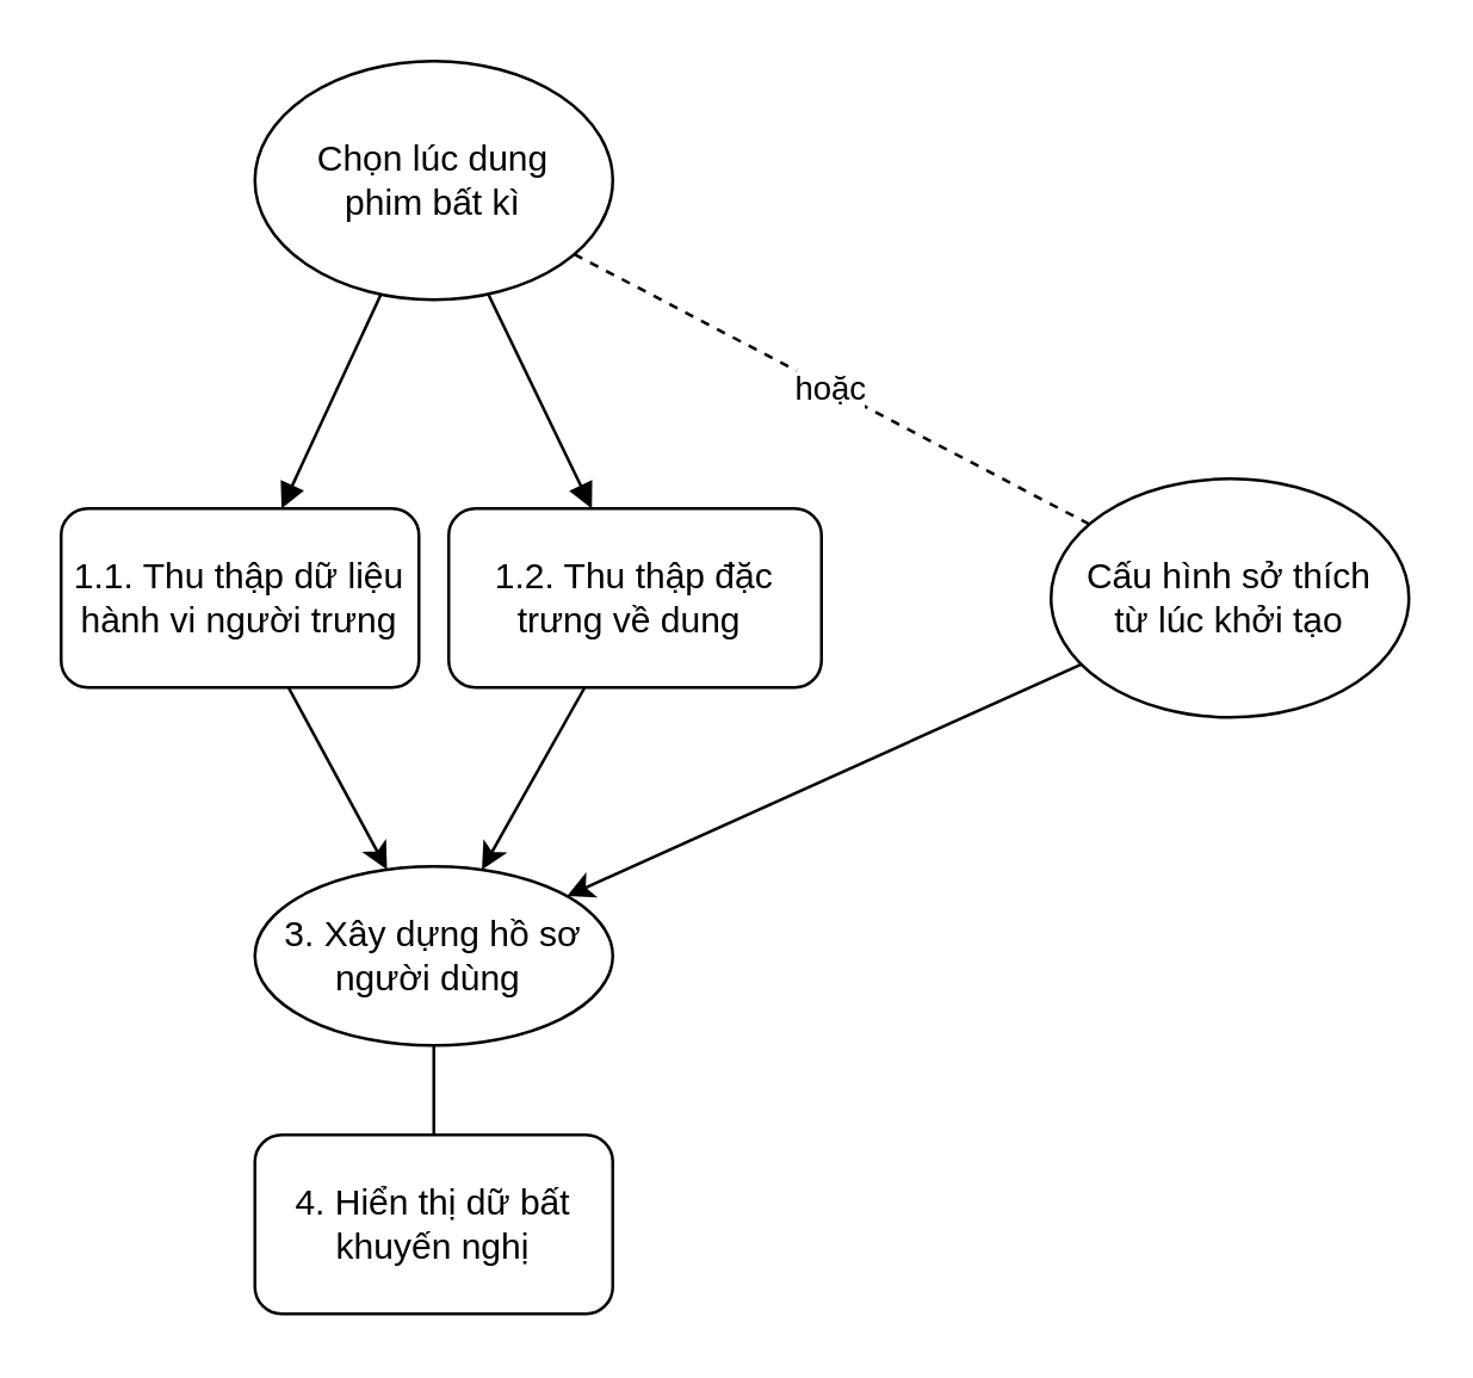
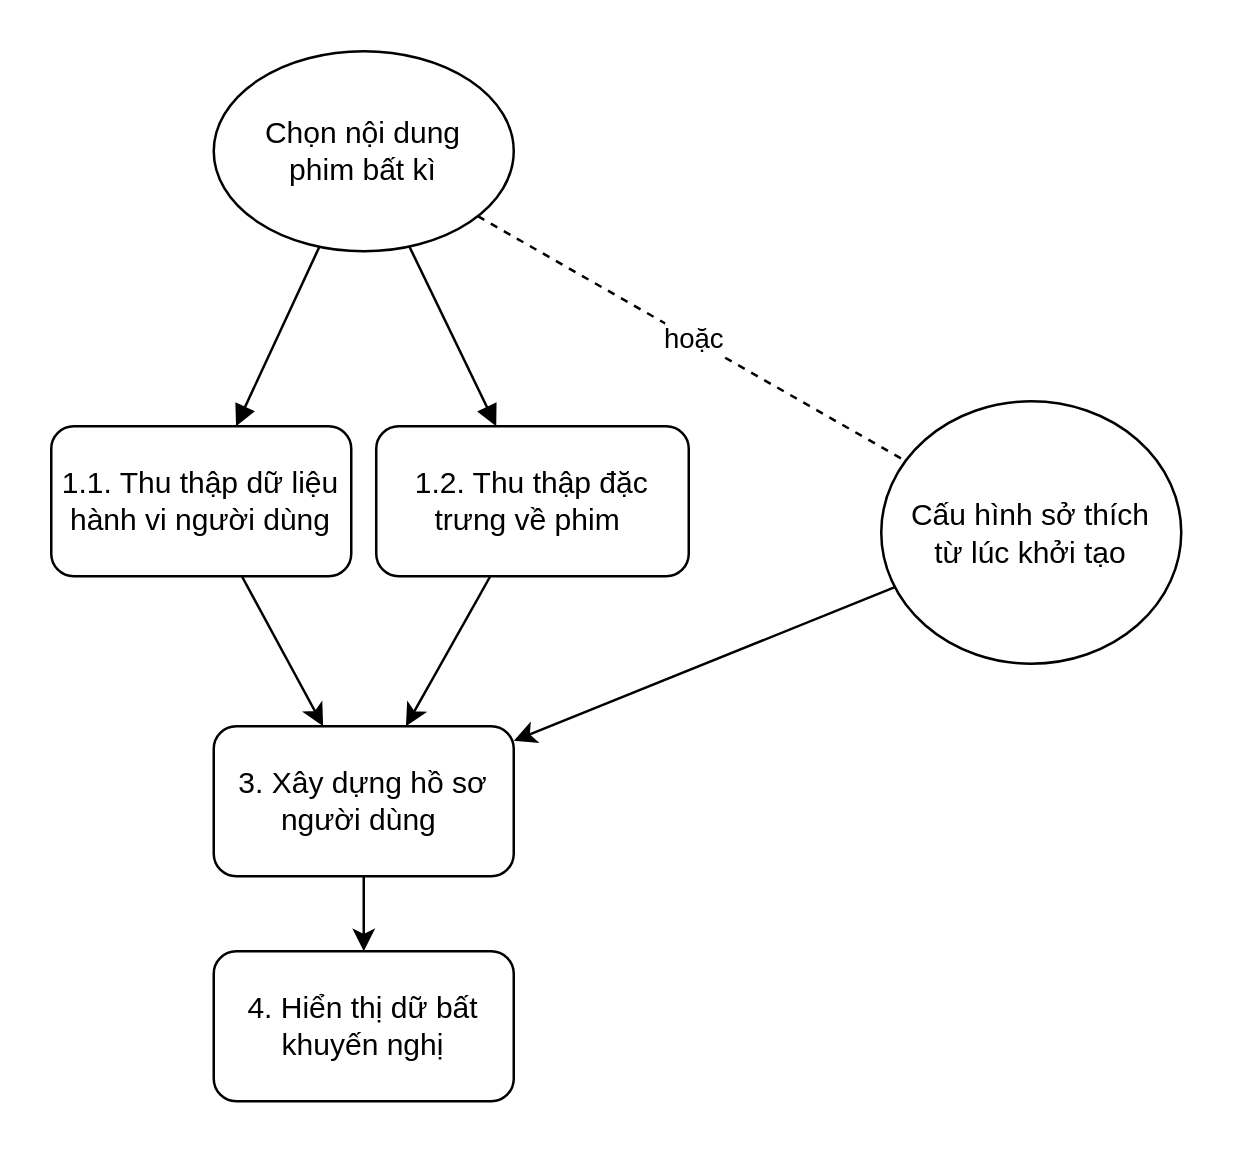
- <mxCell id="11" value="Chọn lúc dung&lt;br&gt;phim bất kì" style="ellipse;whiteSpace=wrap;html=1;" vertex="1" parent="1"><mxGeometry x="85" y="20" width="120" height="80" as="geometry" /></mxCell>
+ <mxCell id="11" value="Chọn nội dung&lt;br&gt;phim bất kì" style="ellipse;whiteSpace=wrap;html=1;" vertex="1" parent="1"><mxGeometry x="85" y="20" width="120" height="80" as="geometry" /></mxCell>
- <mxCell id="4" value="1.1. Thu thập dữ liệu&lt;br&gt;hành vi người trưng" style="rounded=1;whiteSpace=wrap;html=1;" parent="1" vertex="1"><mxGeometry x="20" y="170" width="120" height="60" as="geometry" /></mxCell>
+ <mxCell id="4" value="1.1. Thu thập dữ liệu&lt;br&gt;hành vi người dùng" style="rounded=1;whiteSpace=wrap;html=1;" parent="1" vertex="1"><mxGeometry x="20" y="170" width="120" height="60" as="geometry" /></mxCell>
- <mxCell id="9" value="1.2. Thu thập đặc trưng về dung&amp;nbsp;" style="rounded=1;whiteSpace=wrap;html=1;" parent="1" vertex="1"><mxGeometry x="150" y="170" width="125" height="60" as="geometry" /></mxCell>
+ <mxCell id="9" value="1.2. Thu thập đặc trưng về phim&amp;nbsp;" style="rounded=1;whiteSpace=wrap;html=1;" parent="1" vertex="1"><mxGeometry x="150" y="170" width="125" height="60" as="geometry" /></mxCell>
- <mxCell id="13" value="Cấu hình sở thích&lt;br&gt;từ lúc khởi tạo" style="ellipse;whiteSpace=wrap;html=1;" vertex="1" parent="1"><mxGeometry x="352" y="160" width="120" height="80" as="geometry" /></mxCell>
+ <mxCell id="13" value="Cấu hình sở thích&lt;br&gt;từ lúc khởi tạo" style="ellipse;whiteSpace=wrap;html=1;" vertex="1" parent="1"><mxGeometry x="352" y="160" width="120" height="105" as="geometry" /></mxCell>
- <mxCell id="6" value="3. Xây dựng hồ sơ người dùng&amp;nbsp;" style="ellipse;whiteSpace=wrap;html=1;" parent="1" vertex="1"><mxGeometry x="85" y="290" width="120" height="60" as="geometry" /></mxCell>
+ <mxCell id="6" value="3. Xây dựng hồ sơ người dùng&amp;nbsp;" style="rounded=1;whiteSpace=wrap;html=1;" parent="1" vertex="1"><mxGeometry x="85" y="290" width="120" height="60" as="geometry" /></mxCell>
- <mxCell id="5" style="edgeStyle=orthogonalEdgeStyle;rounded=0;orthogonalLoop=1;jettySize=auto;html=1;endArrow=none;" parent="1" source="6" target="7" edge="1"><mxGeometry relative="1" as="geometry" /></mxCell>
+ <mxCell id="5" style="edgeStyle=orthogonalEdgeStyle;rounded=0;orthogonalLoop=1;jettySize=auto;html=1;" parent="1" source="6" target="7" edge="1"><mxGeometry relative="1" as="geometry" /></mxCell>
